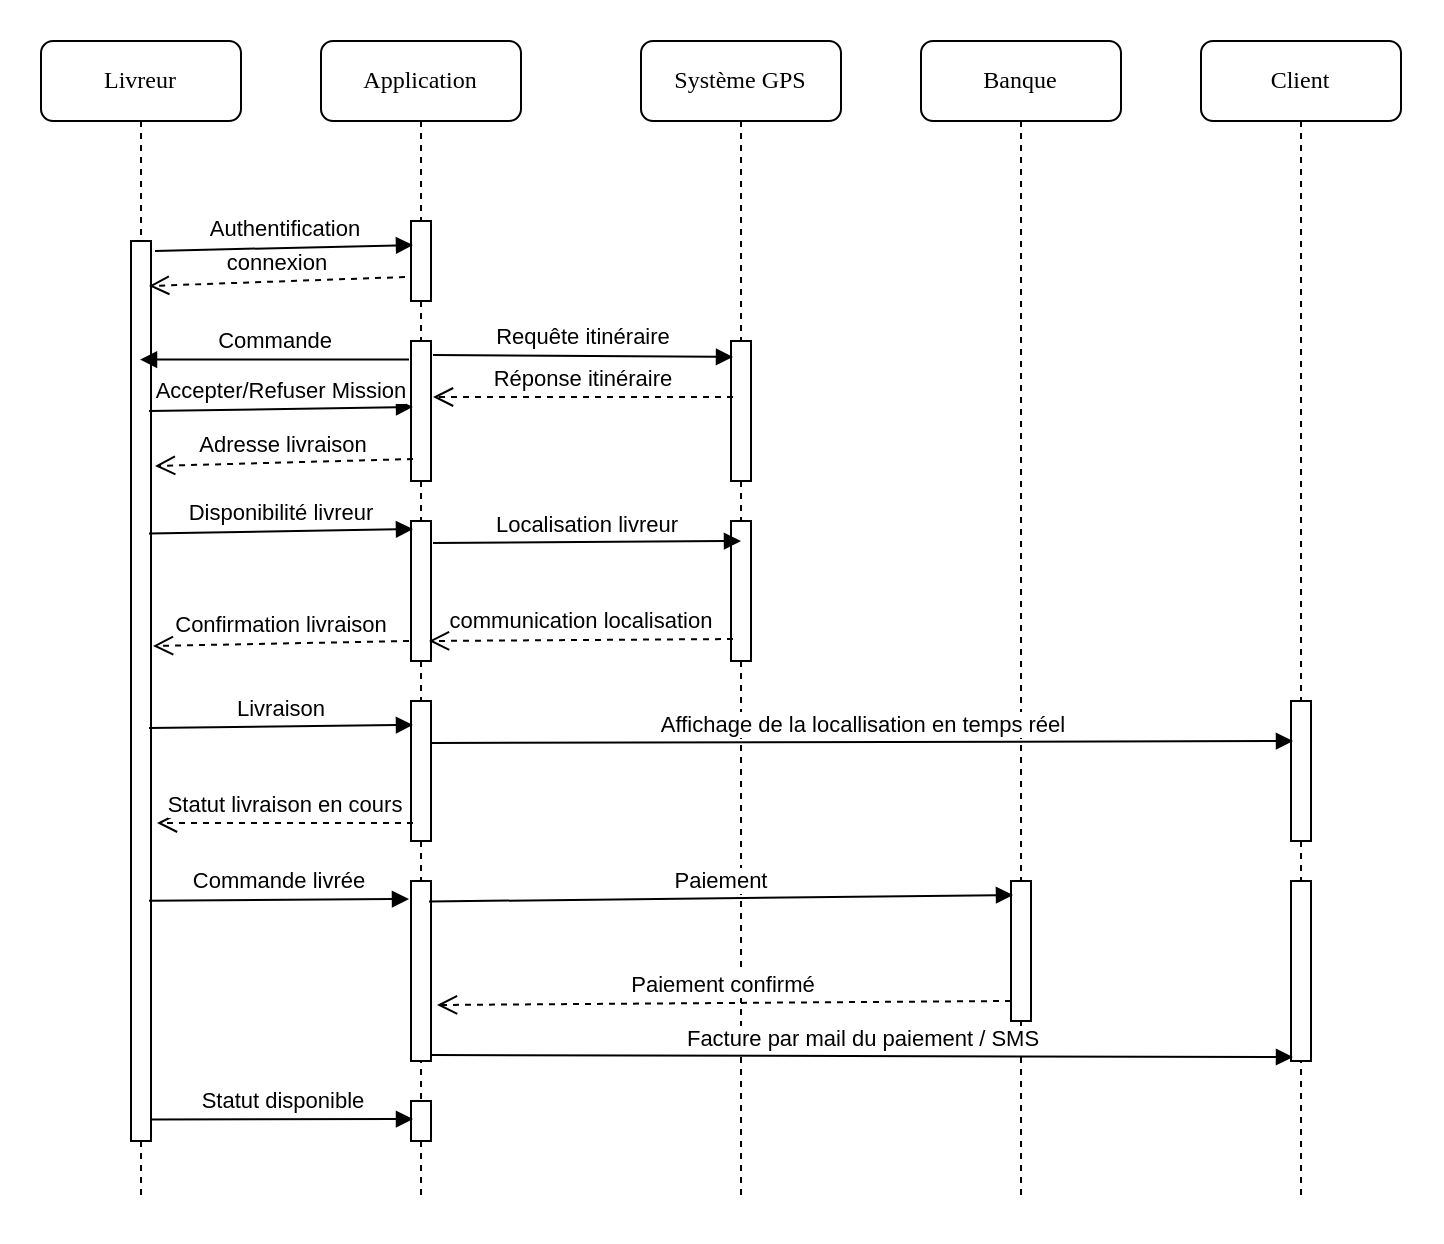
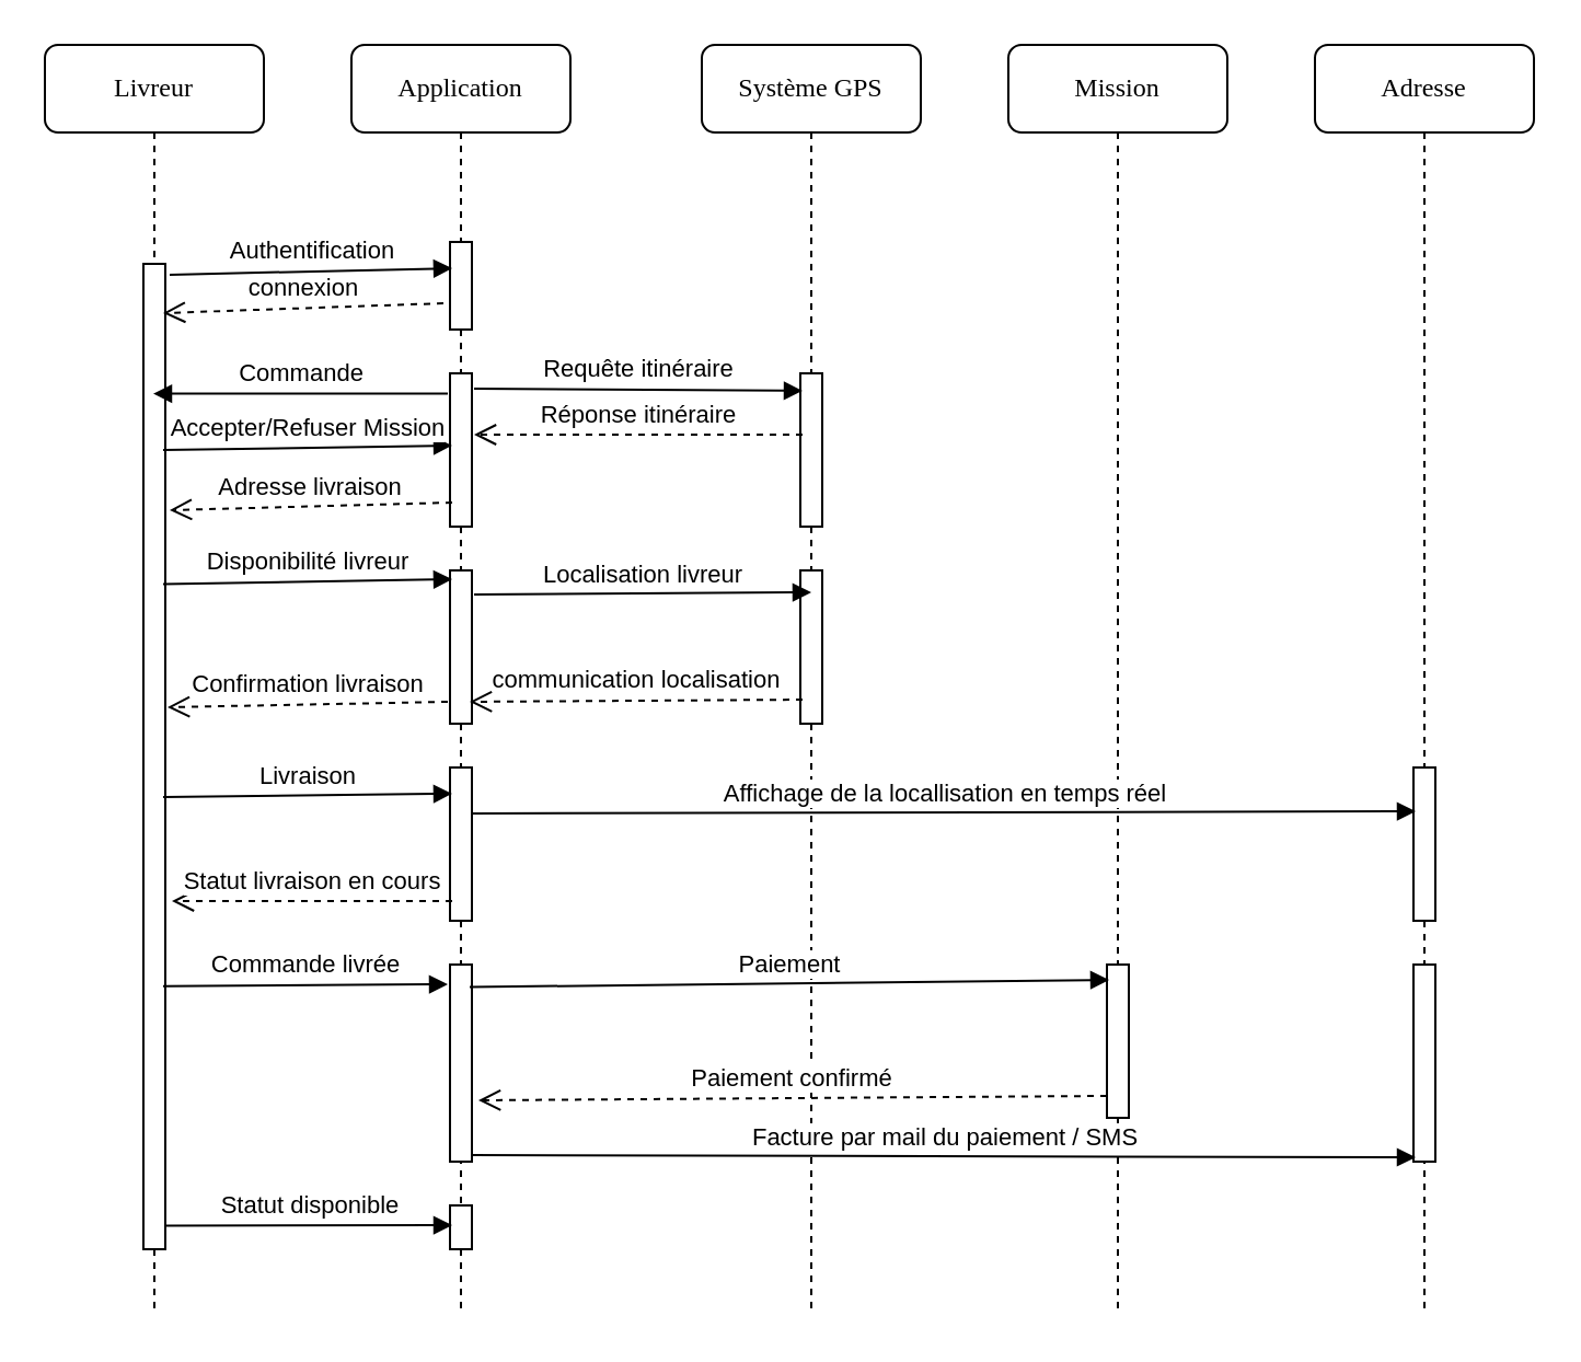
- <mxCell id="6" value="Banque" style="shape=umlLifeline;perimeter=lifelinePerimeter;whiteSpace=wrap;html=1;container=1;collapsible=0;recursiveResize=0;outlineConnect=0;rounded=1;shadow=0;comic=0;labelBackgroundColor=none;strokeWidth=1;fontFamily=Verdana;fontSize=12;align=center;" parent="1" vertex="1"><mxGeometry x="460" y="20" width="100" height="580" as="geometry" /></mxCell>
+ <mxCell id="6" value="Mission" style="shape=umlLifeline;perimeter=lifelinePerimeter;whiteSpace=wrap;html=1;container=1;collapsible=0;recursiveResize=0;outlineConnect=0;rounded=1;shadow=0;comic=0;labelBackgroundColor=none;strokeWidth=1;fontFamily=Verdana;fontSize=12;align=center;" parent="1" vertex="1"><mxGeometry x="460" y="20" width="100" height="580" as="geometry" /></mxCell>
- <mxCell id="7" value="Client" style="shape=umlLifeline;perimeter=lifelinePerimeter;whiteSpace=wrap;html=1;container=1;collapsible=0;recursiveResize=0;outlineConnect=0;rounded=1;shadow=0;comic=0;labelBackgroundColor=none;strokeWidth=1;fontFamily=Verdana;fontSize=12;align=center;" parent="1" vertex="1"><mxGeometry x="600" y="20" width="100" height="580" as="geometry" /></mxCell>
+ <mxCell id="7" value="Adresse" style="shape=umlLifeline;perimeter=lifelinePerimeter;whiteSpace=wrap;html=1;container=1;collapsible=0;recursiveResize=0;outlineConnect=0;rounded=1;shadow=0;comic=0;labelBackgroundColor=none;strokeWidth=1;fontFamily=Verdana;fontSize=12;align=center;" parent="1" vertex="1"><mxGeometry x="600" y="20" width="100" height="580" as="geometry" /></mxCell>
